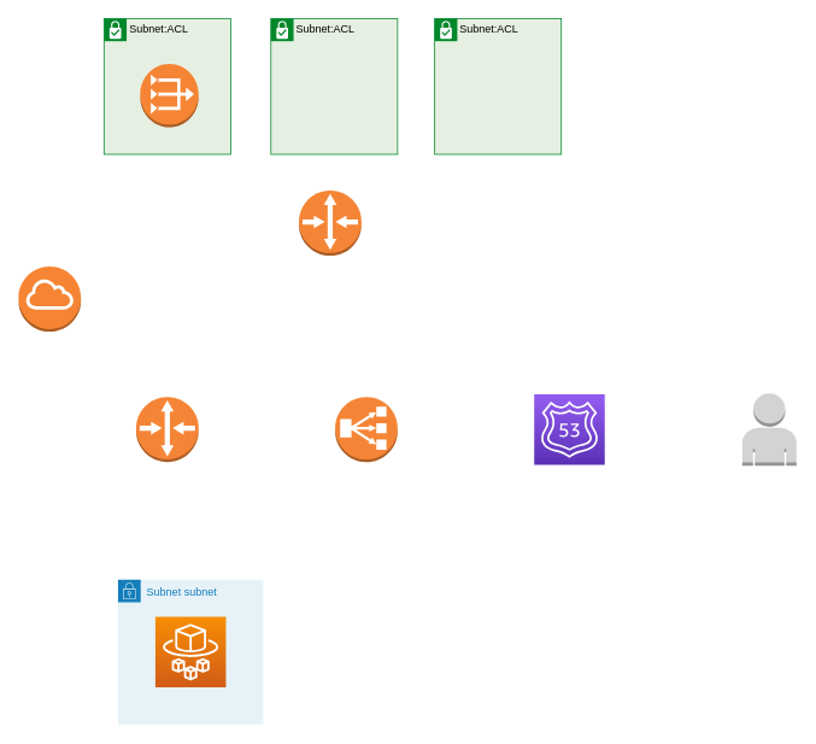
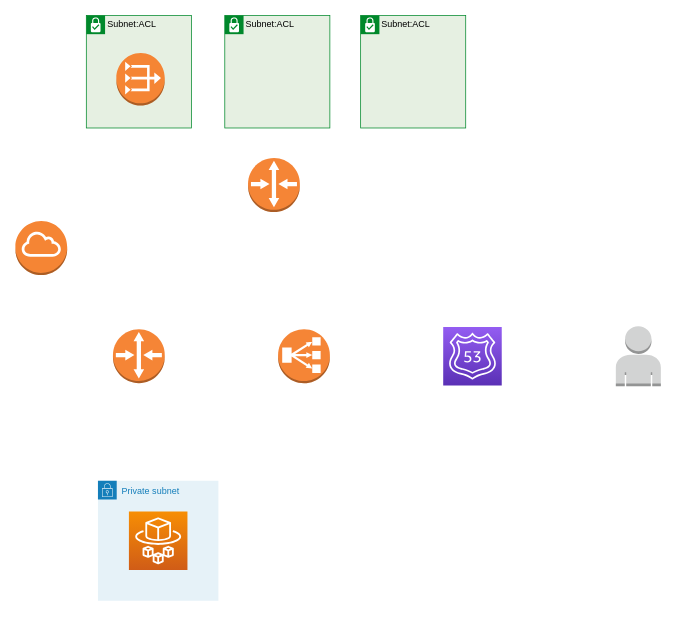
- <mxCell id="4" value="Subnet subnet" style="points=[[0,0],[0.25,0],[0.5,0],[0.75,0],[1,0],[1,0.25],[1,0.5],[1,0.75],[1,1],[0.75,1],[0.5,1],[0.25,1],[0,1],[0,0.75],[0,0.5],[0,0.25]];outlineConnect=0;gradientColor=none;html=1;whiteSpace=wrap;fontSize=12;fontStyle=0;container=1;pointerEvents=0;collapsible=0;recursiveResize=0;shape=mxgraph.aws4.group;grIcon=mxgraph.aws4.group_security_group;grStroke=0;strokeColor=#147EBA;fillColor=#E6F2F8;verticalAlign=top;align=left;spacingLeft=30;fontColor=#147EBA;dashed=0;" vertex="1" parent="1"><mxGeometry x="130" y="640" width="160.5" height="160" as="geometry" /></mxCell>
+ <mxCell id="4" value="Private subnet" style="points=[[0,0],[0.25,0],[0.5,0],[0.75,0],[1,0],[1,0.25],[1,0.5],[1,0.75],[1,1],[0.75,1],[0.5,1],[0.25,1],[0,1],[0,0.75],[0,0.5],[0,0.25]];outlineConnect=0;gradientColor=none;html=1;whiteSpace=wrap;fontSize=12;fontStyle=0;container=1;pointerEvents=0;collapsible=0;recursiveResize=0;shape=mxgraph.aws4.group;grIcon=mxgraph.aws4.group_security_group;grStroke=0;strokeColor=#147EBA;fillColor=#E6F2F8;verticalAlign=top;align=left;spacingLeft=30;fontColor=#147EBA;dashed=0;" vertex="1" parent="1"><mxGeometry x="130" y="640" width="160.5" height="160" as="geometry" /></mxCell>
